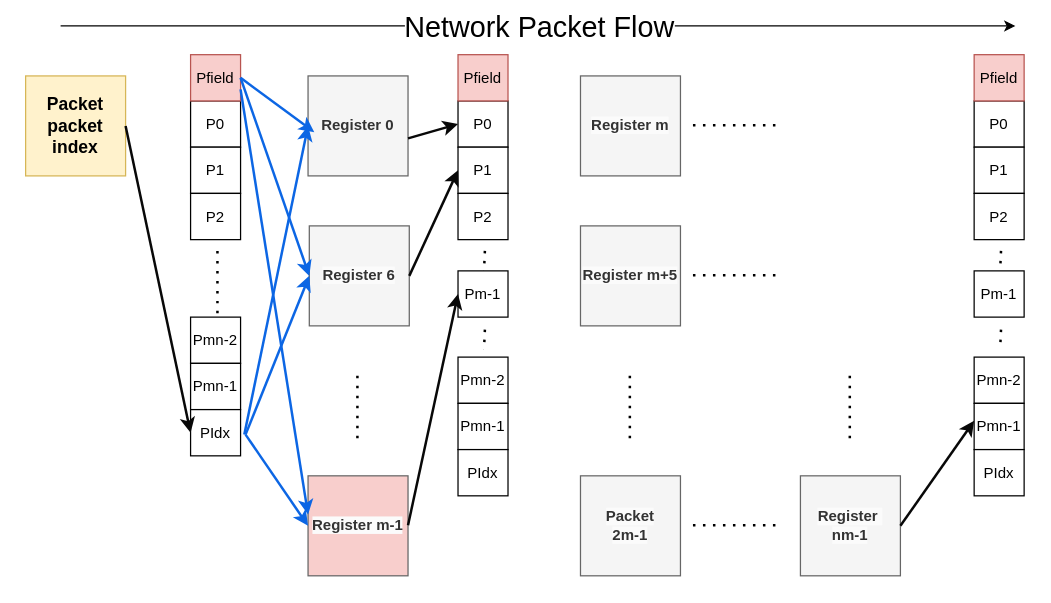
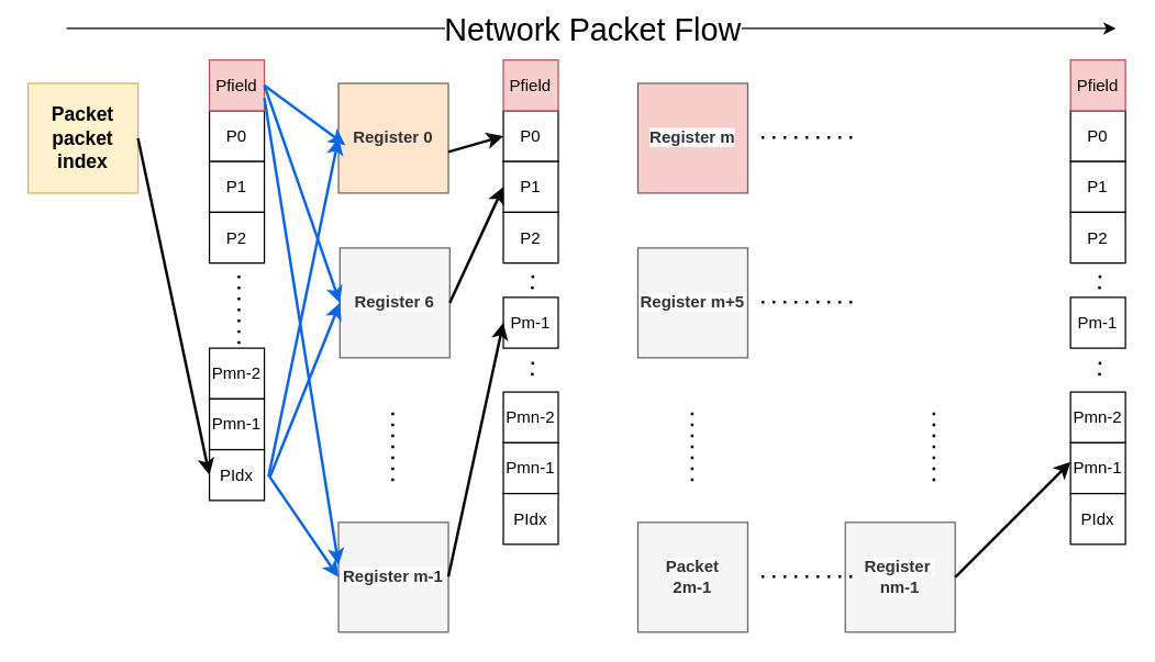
- <mxCell id="3" value="Register 0" style="whiteSpace=wrap;html=1;aspect=fixed;fillColor=#f5f5f5;fontColor=#333333;strokeColor=#666666;fontStyle=1" parent="1" vertex="1"><mxGeometry x="246" y="60" width="80" height="80" as="geometry" /></mxCell>
+ <mxCell id="3" value="Register 0" style="whiteSpace=wrap;html=1;aspect=fixed;fillColor=#ffe6cc;fontColor=#333333;strokeColor=#666666;fontStyle=1;" parent="1" vertex="1"><mxGeometry x="246" y="60" width="80" height="80" as="geometry" /></mxCell>
- <mxCell id="4" value="&lt;span style=&quot;color: rgb(51, 51, 51); font-family: Helvetica; font-size: 12px; font-style: normal; font-variant-ligatures: normal; font-variant-caps: normal; font-weight: 700; letter-spacing: normal; orphans: 2; text-align: center; text-indent: 0px; text-transform: none; widows: 2; word-spacing: 0px; -webkit-text-stroke-width: 0px; background-color: rgb(251, 251, 251); text-decoration-thickness: initial; text-decoration-style: initial; text-decoration-color: initial; float: none; display: inline !important;&quot;&gt;Register m&lt;/span&gt;" style="whiteSpace=wrap;html=1;aspect=fixed;fillColor=#f5f5f5;fontColor=#333333;strokeColor=#666666;" parent="1" vertex="1"><mxGeometry x="464" y="60" width="80" height="80" as="geometry" /></mxCell>
+ <mxCell id="4" value="&lt;span style=&quot;color: rgb(51, 51, 51); font-family: Helvetica; font-size: 12px; font-style: normal; font-variant-ligatures: normal; font-variant-caps: normal; font-weight: 700; letter-spacing: normal; orphans: 2; text-align: center; text-indent: 0px; text-transform: none; widows: 2; word-spacing: 0px; -webkit-text-stroke-width: 0px; background-color: rgb(251, 251, 251); text-decoration-thickness: initial; text-decoration-style: initial; text-decoration-color: initial; float: none; display: inline !important;&quot;&gt;Register m&lt;/span&gt;" style="whiteSpace=wrap;html=1;aspect=fixed;fillColor=#f8cecc;fontColor=#333333;strokeColor=#666666;" parent="1" vertex="1"><mxGeometry x="464" y="60" width="80" height="80" as="geometry" /></mxCell>
- <mxCell id="7" value="&lt;span style=&quot;color: rgb(51, 51, 51); font-family: Helvetica; font-size: 12px; font-style: normal; font-variant-ligatures: normal; font-variant-caps: normal; letter-spacing: normal; orphans: 2; text-align: center; text-indent: 0px; text-transform: none; widows: 2; word-spacing: 0px; -webkit-text-stroke-width: 0px; background-color: rgb(251, 251, 251); text-decoration-thickness: initial; text-decoration-style: initial; text-decoration-color: initial; float: none; display: inline !important;&quot;&gt;&lt;b&gt;Register m-1&lt;/b&gt;&lt;/span&gt;" style="whiteSpace=wrap;html=1;aspect=fixed;fillColor=#f8cecc;fontColor=#333333;strokeColor=#666666;" parent="1" vertex="1"><mxGeometry x="246" y="380" width="80" height="80" as="geometry" /></mxCell>
+ <mxCell id="7" value="&lt;span style=&quot;color: rgb(51, 51, 51); font-family: Helvetica; font-size: 12px; font-style: normal; font-variant-ligatures: normal; font-variant-caps: normal; letter-spacing: normal; orphans: 2; text-align: center; text-indent: 0px; text-transform: none; widows: 2; word-spacing: 0px; -webkit-text-stroke-width: 0px; background-color: rgb(251, 251, 251); text-decoration-thickness: initial; text-decoration-style: initial; text-decoration-color: initial; float: none; display: inline !important;&quot;&gt;&lt;b&gt;Register m-1&lt;/b&gt;&lt;/span&gt;" style="whiteSpace=wrap;html=1;aspect=fixed;fillColor=#f5f5f5;fontColor=#333333;strokeColor=#666666;" parent="1" vertex="1"><mxGeometry x="246" y="380" width="80" height="80" as="geometry" /></mxCell>
- <mxCell id="9" value="&lt;span style=&quot;border-color: var(--border-color); color: rgb(51, 51, 51); font-family: Helvetica; font-size: 12px; font-style: normal; font-variant-ligatures: normal; font-variant-caps: normal; letter-spacing: normal; orphans: 2; text-align: center; text-indent: 0px; text-transform: none; widows: 2; word-spacing: 0px; -webkit-text-stroke-width: 0px; text-decoration-thickness: initial; text-decoration-style: initial; text-decoration-color: initial; font-weight: 700; background-color: rgb(251, 251, 251); float: none; display: inline !important;&quot;&gt;Register&amp;nbsp;&lt;/span&gt;&lt;br style=&quot;border-color: var(--border-color); color: rgb(51, 51, 51); font-family: Helvetica; font-size: 12px; font-style: normal; font-variant-ligatures: normal; font-variant-caps: normal; letter-spacing: normal; orphans: 2; text-align: center; text-indent: 0px; text-transform: none; widows: 2; word-spacing: 0px; -webkit-text-stroke-width: 0px; background-color: rgb(251, 251, 251); text-decoration-thickness: initial; text-decoration-style: initial; text-decoration-color: initial; font-weight: 700;&quot;&gt;&lt;span style=&quot;border-color: var(--border-color); color: rgb(51, 51, 51); font-family: Helvetica; font-size: 12px; font-style: normal; font-variant-ligatures: normal; font-variant-caps: normal; letter-spacing: normal; orphans: 2; text-align: center; text-indent: 0px; text-transform: none; widows: 2; word-spacing: 0px; -webkit-text-stroke-width: 0px; text-decoration-thickness: initial; text-decoration-style: initial; text-decoration-color: initial; font-weight: 700; background-color: rgb(251, 251, 251); float: none; display: inline !important;&quot;&gt;nm-1&lt;/span&gt;" style="whiteSpace=wrap;html=1;aspect=fixed;fillColor=#f5f5f5;fontColor=#333333;strokeColor=#666666;" parent="1" vertex="1"><mxGeometry x="640" y="380" width="80" height="80" as="geometry" /></mxCell>
+ <mxCell id="9" value="&lt;span style=&quot;border-color: var(--border-color); color: rgb(51, 51, 51); font-family: Helvetica; font-size: 12px; font-style: normal; font-variant-ligatures: normal; font-variant-caps: normal; letter-spacing: normal; orphans: 2; text-align: center; text-indent: 0px; text-transform: none; widows: 2; word-spacing: 0px; -webkit-text-stroke-width: 0px; text-decoration-thickness: initial; text-decoration-style: initial; text-decoration-color: initial; font-weight: 700; background-color: rgb(251, 251, 251); float: none; display: inline !important;&quot;&gt;Register&amp;nbsp;&lt;/span&gt;&lt;br style=&quot;border-color: var(--border-color); color: rgb(51, 51, 51); font-family: Helvetica; font-size: 12px; font-style: normal; font-variant-ligatures: normal; font-variant-caps: normal; letter-spacing: normal; orphans: 2; text-align: center; text-indent: 0px; text-transform: none; widows: 2; word-spacing: 0px; -webkit-text-stroke-width: 0px; background-color: rgb(251, 251, 251); text-decoration-thickness: initial; text-decoration-style: initial; text-decoration-color: initial; font-weight: 700;&quot;&gt;&lt;span style=&quot;border-color: var(--border-color); color: rgb(51, 51, 51); font-family: Helvetica; font-size: 12px; font-style: normal; font-variant-ligatures: normal; font-variant-caps: normal; letter-spacing: normal; orphans: 2; text-align: center; text-indent: 0px; text-transform: none; widows: 2; word-spacing: 0px; -webkit-text-stroke-width: 0px; text-decoration-thickness: initial; text-decoration-style: initial; text-decoration-color: initial; font-weight: 700; background-color: rgb(251, 251, 251); float: none; display: inline !important;&quot;&gt;nm-1&lt;/span&gt;" style="whiteSpace=wrap;html=1;aspect=fixed;fillColor=#f5f5f5;fontColor=#333333;strokeColor=#666666;" parent="1" vertex="1"><mxGeometry x="615" y="380" width="80" height="80" as="geometry" /></mxCell>
